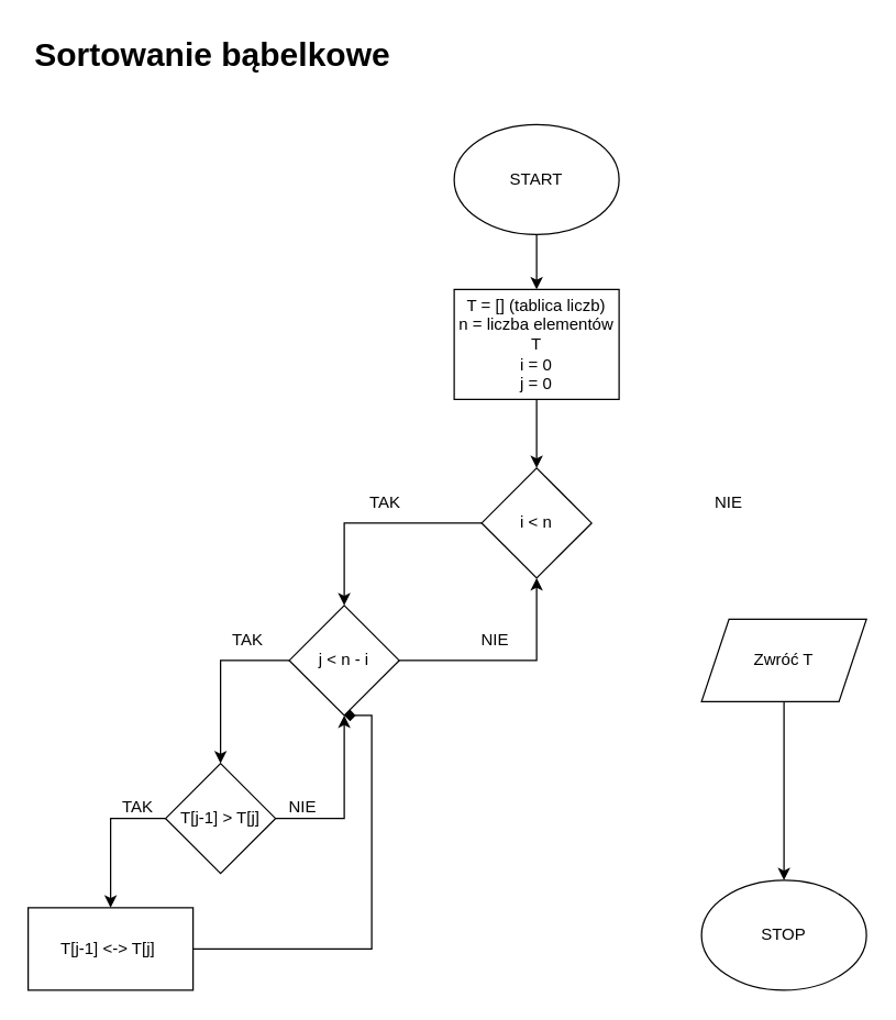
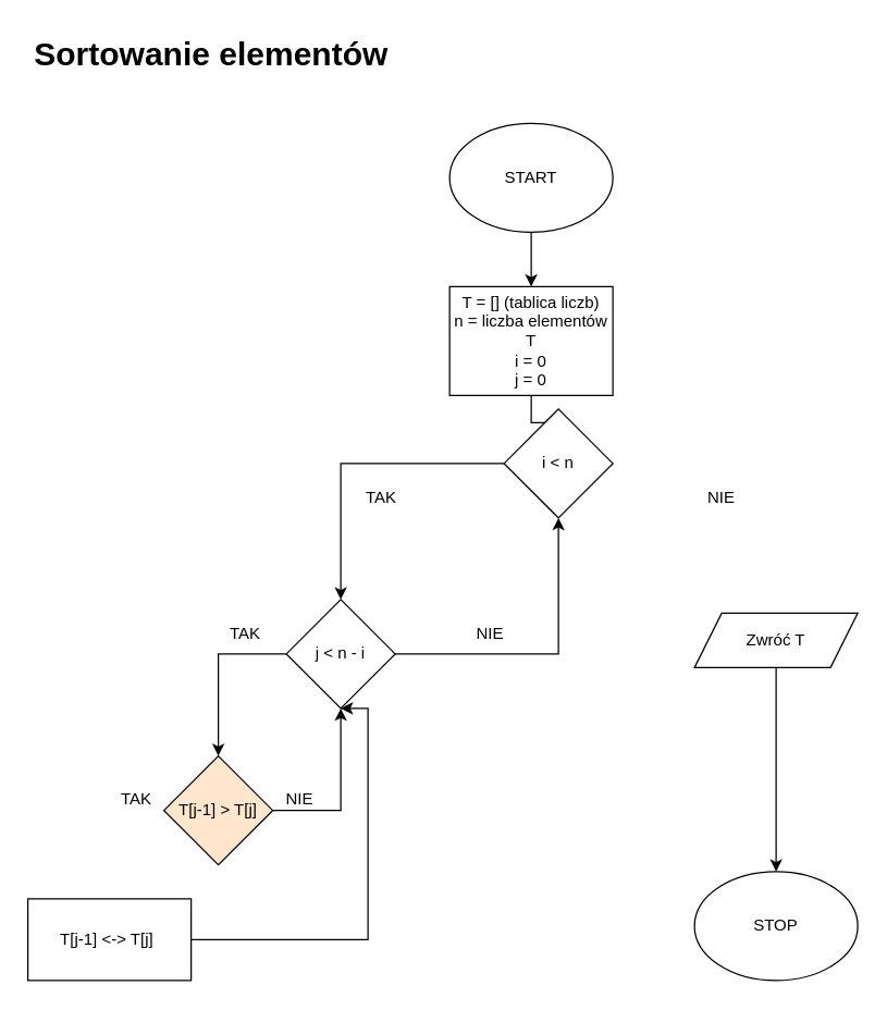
- <mxCell id="2" value="&lt;h1&gt;Sortowanie bąbelkowe&lt;/h1&gt;" style="text;html=1;strokeColor=none;fillColor=none;spacing=5;spacingTop=-20;whiteSpace=wrap;overflow=hidden;rounded=0;" vertex="1" parent="1"><mxGeometry x="20" y="20" width="330" height="40" as="geometry" /></mxCell>
+ <mxCell id="2" value="&lt;h1&gt;Sortowanie elementów&lt;/h1&gt;" style="text;html=1;strokeColor=none;fillColor=none;spacing=5;spacingTop=-20;whiteSpace=wrap;overflow=hidden;rounded=0;" vertex="1" parent="1"><mxGeometry x="20" y="20" width="330" height="40" as="geometry" /></mxCell>
- <mxCell id="8" value="i &amp;lt; n" style="rhombus;whiteSpace=wrap;html=1;" vertex="1" parent="1"><mxGeometry x="350" y="340" width="80" height="80" as="geometry" /></mxCell>
+ <mxCell id="8" value="i &amp;lt; n" style="rhombus;whiteSpace=wrap;html=1;" vertex="1" parent="1"><mxGeometry x="370" y="300" width="80" height="80" as="geometry" /></mxCell>
- <mxCell id="14" value="Zwróć T" style="shape=parallelogram;perimeter=parallelogramPerimeter;whiteSpace=wrap;html=1;fixedSize=1;" vertex="1" parent="1"><mxGeometry x="510" y="450" width="120" height="60" as="geometry" /></mxCell>
+ <mxCell id="14" value="Zwróć T" style="shape=parallelogram;perimeter=parallelogramPerimeter;whiteSpace=wrap;html=1;fixedSize=1;" vertex="1" parent="1"><mxGeometry x="510" y="450" width="120" height="40" as="geometry" /></mxCell>
- <mxCell id="22" value="" style="edgeStyle=orthogonalEdgeStyle;rounded=0;orthogonalLoop=1;jettySize=auto;html=1;entryX=0.5;entryY=1;entryDx=0;entryDy=0;endArrow=diamond;" edge="1" parent="1" source="23" target="11"><mxGeometry relative="1" as="geometry"><mxPoint x="80" y="830" as="targetPoint" /><Array as="points"><mxPoint x="270" y="690" /><mxPoint x="270" y="520" /></Array></mxGeometry></mxCell>
+ <mxCell id="22" value="" style="edgeStyle=orthogonalEdgeStyle;rounded=0;orthogonalLoop=1;jettySize=auto;html=1;entryX=0.5;entryY=1;entryDx=0;entryDy=0;" edge="1" parent="1" source="23" target="11"><mxGeometry relative="1" as="geometry"><mxPoint x="80" y="830" as="targetPoint" /><Array as="points"><mxPoint x="270" y="690" /><mxPoint x="270" y="520" /></Array></mxGeometry></mxCell>
- <mxCell id="20" value="T[j-1] &amp;gt; T[j]" style="rhombus;whiteSpace=wrap;html=1;" vertex="1" parent="1"><mxGeometry x="120" y="555" width="80" height="80" as="geometry" /></mxCell>
+ <mxCell id="20" value="T[j-1] &amp;gt; T[j]" style="rhombus;whiteSpace=wrap;html=1;fillColor=#ffe6cc;" vertex="1" parent="1"><mxGeometry x="120" y="555" width="80" height="80" as="geometry" /></mxCell>
- <mxCell id="18" value="" style="edgeStyle=orthogonalEdgeStyle;rounded=0;orthogonalLoop=1;jettySize=auto;html=1;exitX=0;exitY=0.5;exitDx=0;exitDy=0;" edge="1" parent="1" source="20" target="23"><mxGeometry relative="1" as="geometry" /></mxCell>
